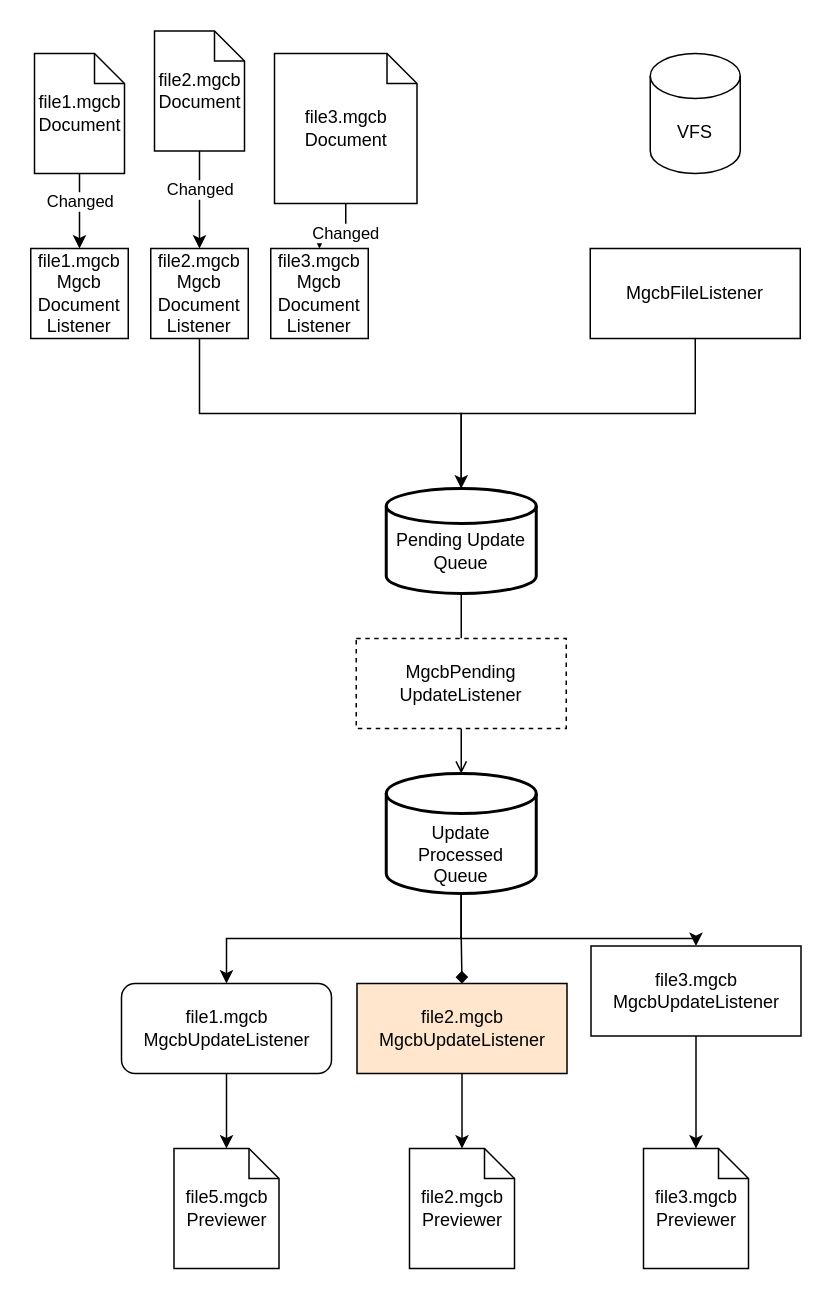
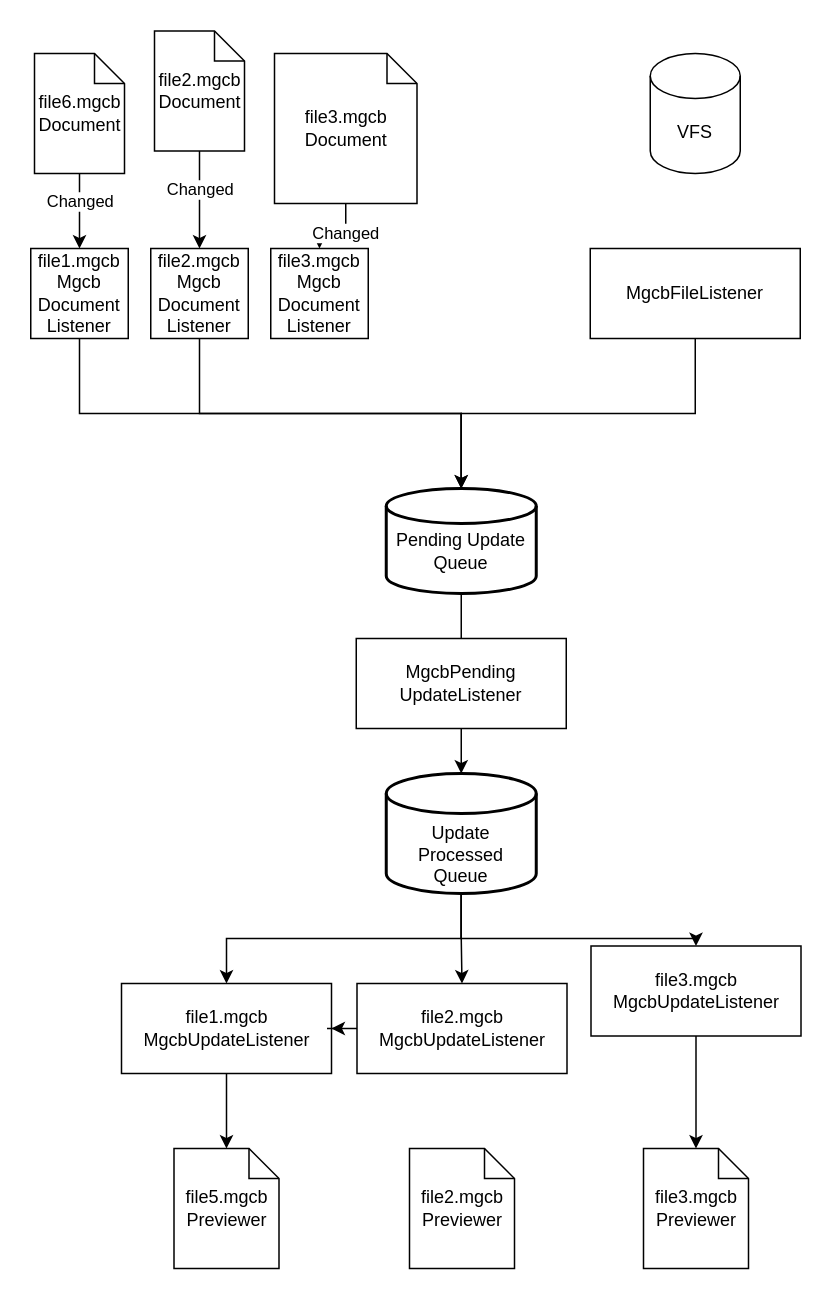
- <mxCell id="21" value="file1.mgcb&lt;br&gt;Document" style="shape=note;size=20;whiteSpace=wrap;html=1;" vertex="1" parent="1"><mxGeometry x="22.5" y="35" width="60" height="80" as="geometry" /></mxCell>
+ <mxCell id="21" value="file6.mgcb&lt;br&gt;Document" style="shape=note;size=20;whiteSpace=wrap;html=1;" vertex="1" parent="1"><mxGeometry x="22.5" y="35" width="60" height="80" as="geometry" /></mxCell>
+ <mxCell id="25" style="edgeStyle=orthogonalEdgeStyle;rounded=0;orthogonalLoop=1;jettySize=auto;html=1;entryX=0.5;entryY=0;entryDx=0;entryDy=0;entryPerimeter=0;" edge="1" parent="1" source="26" target="9"><mxGeometry relative="1" as="geometry"><Array as="points"><mxPoint x="53" y="275" /><mxPoint x="307" y="275" /></Array></mxGeometry></mxCell>
- <mxCell id="35" value="MgcbPending&lt;br&gt;UpdateListener" style="rounded=0;whiteSpace=wrap;html=1;dashed=1;" vertex="1" parent="1"><mxGeometry x="237" y="425" width="140" height="60" as="geometry" /></mxCell>
+ <mxCell id="35" value="MgcbPending&lt;br&gt;UpdateListener" style="rounded=0;whiteSpace=wrap;html=1;" vertex="1" parent="1"><mxGeometry x="237" y="425" width="140" height="60" as="geometry" /></mxCell>
- <mxCell id="34" style="edgeStyle=orthogonalEdgeStyle;rounded=0;orthogonalLoop=1;jettySize=auto;html=1;entryX=0.5;entryY=0;entryDx=0;entryDy=0;entryPerimeter=0;endArrow=open;" edge="1" parent="1" source="35" target="33"><mxGeometry relative="1" as="geometry" /></mxCell>
+ <mxCell id="34" style="edgeStyle=orthogonalEdgeStyle;rounded=0;orthogonalLoop=1;jettySize=auto;html=1;entryX=0.5;entryY=0;entryDx=0;entryDy=0;entryPerimeter=0;" edge="1" parent="1" source="35" target="33"><mxGeometry relative="1" as="geometry" /></mxCell>
- <mxCell id="30" style="edgeStyle=orthogonalEdgeStyle;rounded=0;orthogonalLoop=1;jettySize=auto;html=1;entryX=0.5;entryY=0;entryDx=0;entryDy=0;endArrow=diamond;" edge="1" parent="1" source="33" target="13"><mxGeometry relative="1" as="geometry" /></mxCell>
+ <mxCell id="30" style="edgeStyle=orthogonalEdgeStyle;rounded=0;orthogonalLoop=1;jettySize=auto;html=1;entryX=0.5;entryY=0;entryDx=0;entryDy=0;" edge="1" parent="1" source="33" target="13"><mxGeometry relative="1" as="geometry" /></mxCell>
- <mxCell id="11" value="file1.mgcb&lt;br&gt;MgcbUpdateListener" style="whiteSpace=wrap;html=1;rounded=1;" vertex="1" parent="1"><mxGeometry x="80.5" y="655" width="140" height="60" as="geometry" /></mxCell>
+ <mxCell id="11" value="file1.mgcb&lt;br&gt;MgcbUpdateListener" style="rounded=0;whiteSpace=wrap;html=1;" vertex="1" parent="1"><mxGeometry x="80.5" y="655" width="140" height="60" as="geometry" /></mxCell>
- <mxCell id="13" value="file2.mgcb&lt;br&gt;MgcbUpdateListener" style="rounded=0;whiteSpace=wrap;html=1;fillColor=#ffe6cc;" vertex="1" parent="1"><mxGeometry x="237.5" y="655" width="140" height="60" as="geometry" /></mxCell>
+ <mxCell id="13" value="file2.mgcb&lt;br&gt;MgcbUpdateListener" style="rounded=0;whiteSpace=wrap;html=1;" vertex="1" parent="1"><mxGeometry x="237.5" y="655" width="140" height="60" as="geometry" /></mxCell>
- <mxCell id="12" style="edgeStyle=orthogonalEdgeStyle;rounded=0;orthogonalLoop=1;jettySize=auto;html=1;entryX=0.5;entryY=0;entryDx=0;entryDy=0;entryPerimeter=0;" edge="1" parent="1" source="13" target="17"><mxGeometry relative="1" as="geometry" /></mxCell>
+ <mxCell id="12" style="edgeStyle=orthogonalEdgeStyle;rounded=0;orthogonalLoop=1;jettySize=auto;html=1;" edge="1" parent="1" source="13" target="11"><mxGeometry relative="1" as="geometry" /></mxCell>
